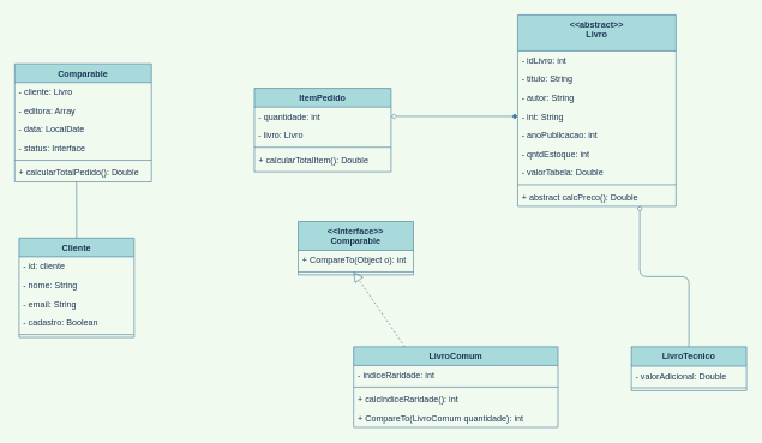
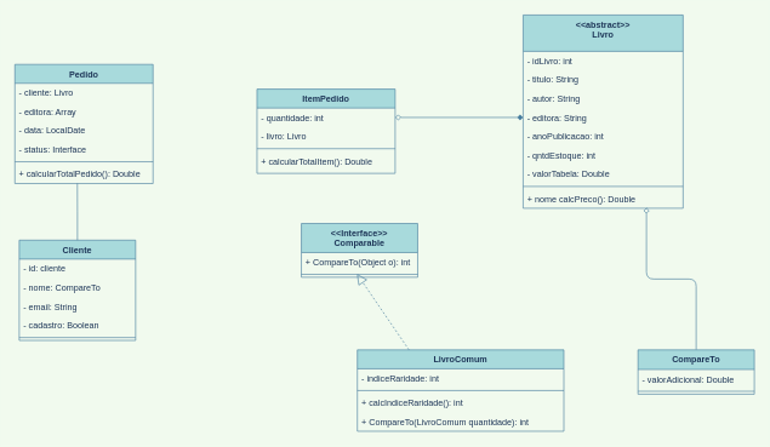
- <mxCell id="19" value="Comparable" style="swimlane;fontStyle=1;align=center;verticalAlign=top;childLayout=stackLayout;horizontal=1;startSize=26;horizontalStack=0;resizeParent=1;resizeParentMax=0;resizeLast=0;collapsible=1;marginBottom=0;fillColor=#A8DADC;strokeColor=#457B9D;fontColor=#1D3557;" vertex="1" parent="1"><mxGeometry x="20" y="88" width="190" height="164" as="geometry" /></mxCell>
+ <mxCell id="19" value="Pedido" style="swimlane;fontStyle=1;align=center;verticalAlign=top;childLayout=stackLayout;horizontal=1;startSize=26;horizontalStack=0;resizeParent=1;resizeParentMax=0;resizeLast=0;collapsible=1;marginBottom=0;fillColor=#A8DADC;strokeColor=#457B9D;fontColor=#1D3557;" vertex="1" parent="1"><mxGeometry x="20" y="88" width="190" height="164" as="geometry" /></mxCell>
- <mxCell id="6" value="- int: String" style="text;strokeColor=none;fillColor=none;align=left;verticalAlign=top;spacingLeft=4;spacingRight=4;overflow=hidden;rotatable=0;points=[[0,0.5],[1,0.5]];portConstraint=eastwest;fontColor=#1D3557;" vertex="1" parent="2"><mxGeometry y="128" width="220" height="26" as="geometry" /></mxCell>
+ <mxCell id="6" value="- editora: String" style="text;strokeColor=none;fillColor=none;align=left;verticalAlign=top;spacingLeft=4;spacingRight=4;overflow=hidden;rotatable=0;points=[[0,0.5],[1,0.5]];portConstraint=eastwest;fontColor=#1D3557;" vertex="1" parent="2"><mxGeometry y="128" width="220" height="26" as="geometry" /></mxCell>
- <mxCell id="11" value="+ abstract calcPreco(): Double" style="text;strokeColor=none;fillColor=none;align=left;verticalAlign=top;spacingLeft=4;spacingRight=4;overflow=hidden;rotatable=0;points=[[0,0.5],[1,0.5]];portConstraint=eastwest;fontColor=#1D3557;" vertex="1" parent="2"><mxGeometry y="240" width="220" height="26" as="geometry" /></mxCell>
+ <mxCell id="11" value="+ nome calcPreco(): Double" style="text;strokeColor=none;fillColor=none;align=left;verticalAlign=top;spacingLeft=4;spacingRight=4;overflow=hidden;rotatable=0;points=[[0,0.5],[1,0.5]];portConstraint=eastwest;fontColor=#1D3557;" vertex="1" parent="2"><mxGeometry y="240" width="220" height="26" as="geometry" /></mxCell>
- <mxCell id="14" value="- nome: String" style="text;strokeColor=none;fillColor=none;align=left;verticalAlign=top;spacingLeft=4;spacingRight=4;overflow=hidden;rotatable=0;points=[[0,0.5],[1,0.5]];portConstraint=eastwest;fontColor=#1D3557;" vertex="1" parent="12"><mxGeometry y="52" width="160" height="26" as="geometry" /></mxCell>
+ <mxCell id="14" value="- nome: CompareTo" style="text;strokeColor=none;fillColor=none;align=left;verticalAlign=top;spacingLeft=4;spacingRight=4;overflow=hidden;rotatable=0;points=[[0,0.5],[1,0.5]];portConstraint=eastwest;fontColor=#1D3557;" vertex="1" parent="12"><mxGeometry y="52" width="160" height="26" as="geometry" /></mxCell>
- <mxCell id="42" value="LivroTecnico" style="swimlane;fontStyle=1;align=center;verticalAlign=top;childLayout=stackLayout;horizontal=1;startSize=27;horizontalStack=0;resizeParent=1;resizeParentMax=0;resizeLast=0;collapsible=1;marginBottom=0;fillColor=#A8DADC;strokeColor=#457B9D;fontColor=#1D3557;" vertex="1" parent="1"><mxGeometry x="877" y="481" width="160" height="61" as="geometry" /></mxCell>
+ <mxCell id="42" value="CompareTo" style="swimlane;fontStyle=1;align=center;verticalAlign=top;childLayout=stackLayout;horizontal=1;startSize=27;horizontalStack=0;resizeParent=1;resizeParentMax=0;resizeLast=0;collapsible=1;marginBottom=0;fillColor=#A8DADC;strokeColor=#457B9D;fontColor=#1D3557;" vertex="1" parent="1"><mxGeometry x="877" y="481" width="160" height="61" as="geometry" /></mxCell>
